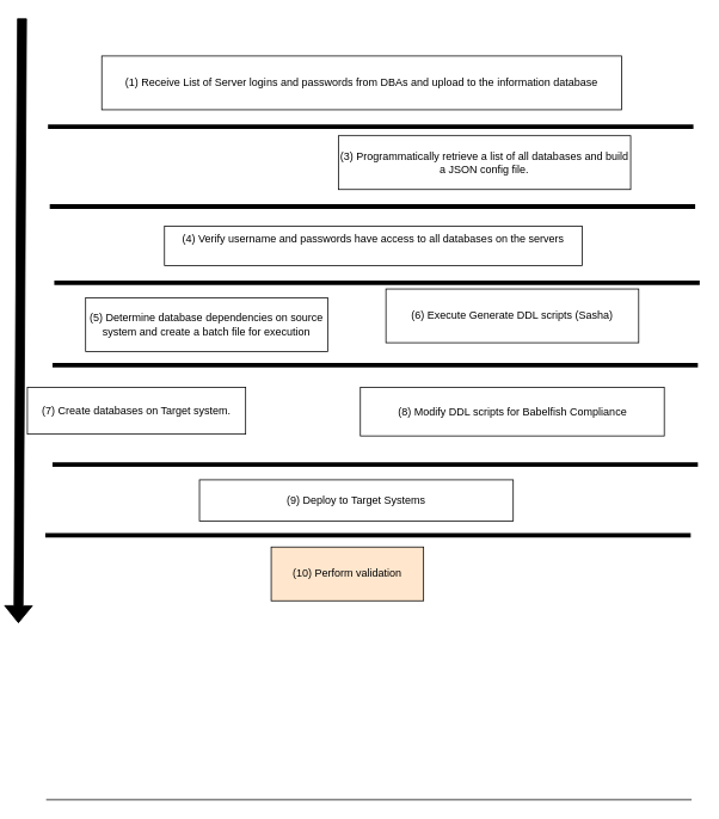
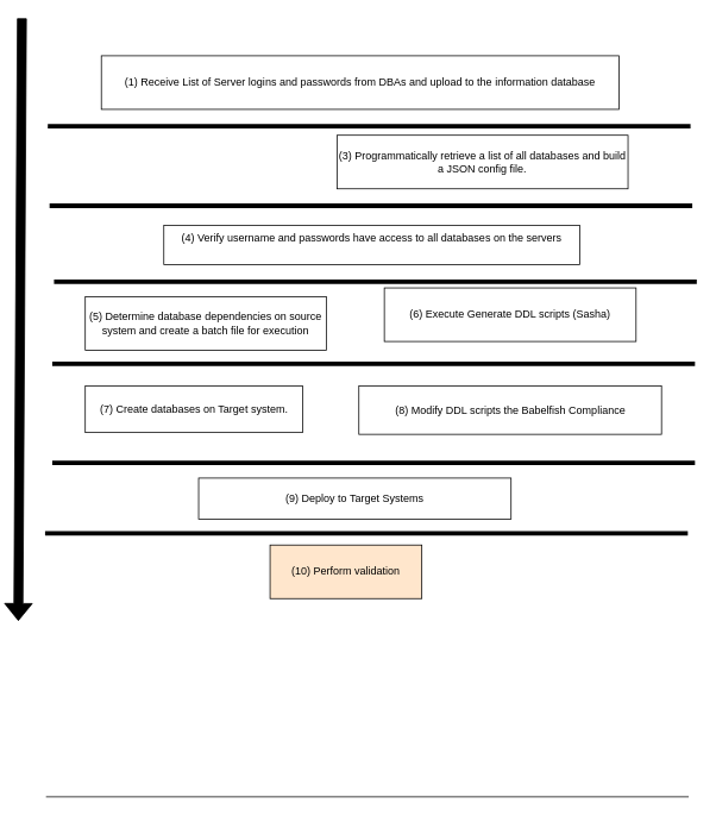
- <mxCell id="9" value="(7) Create databases on Target system." style="rounded=0;whiteSpace=wrap;html=1;" vertex="1" parent="1"><mxGeometry x="30" y="432" width="243.5" height="52" as="geometry" /></mxCell>
+ <mxCell id="9" value="(7) Create databases on Target system." style="rounded=0;whiteSpace=wrap;html=1;" vertex="1" parent="1"><mxGeometry x="95" y="432" width="243.5" height="52" as="geometry" /></mxCell>
- <mxCell id="18" value="(8) Modify DDL scripts for Babelfish Compliance" style="rounded=0;whiteSpace=wrap;html=1;" vertex="1" parent="1"><mxGeometry x="401.5" y="432" width="339" height="54" as="geometry" /></mxCell>
+ <mxCell id="18" value="(8) Modify DDL scripts the Babelfish Compliance" style="rounded=0;whiteSpace=wrap;html=1;" vertex="1" parent="1"><mxGeometry x="401.5" y="432" width="339" height="54" as="geometry" /></mxCell>
